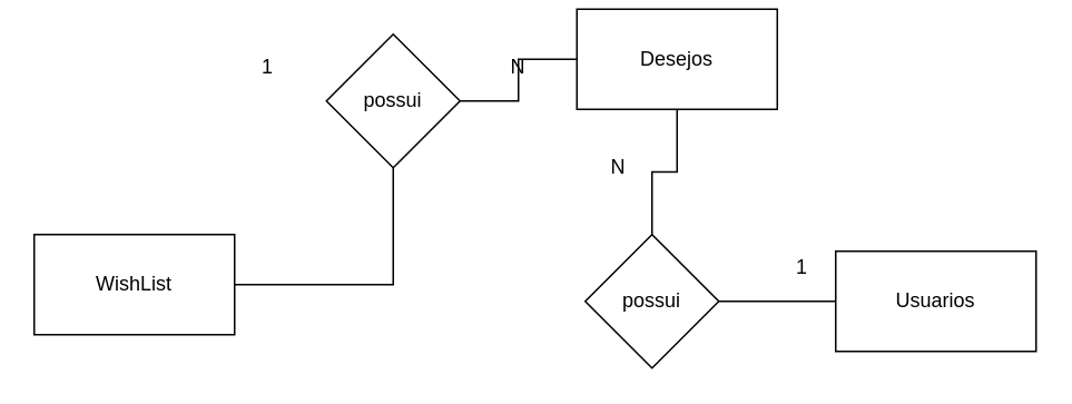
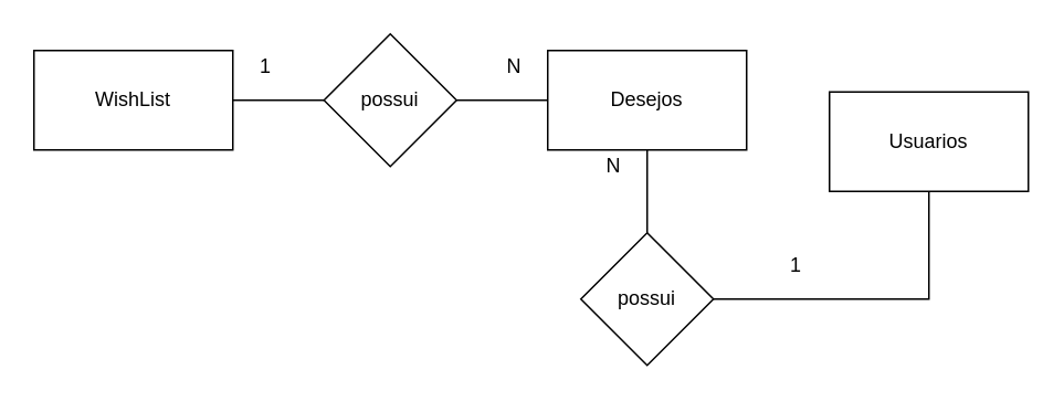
- <mxCell id="7" value="Desejos" style="rounded=0;whiteSpace=wrap;html=1;" vertex="1" parent="1"><mxGeometry x="345" y="5" width="120" height="60" as="geometry" /></mxCell>
+ <mxCell id="7" value="Desejos" style="rounded=0;whiteSpace=wrap;html=1;" vertex="1" parent="1"><mxGeometry x="330" y="30" width="120" height="60" as="geometry" /></mxCell>
- <mxCell id="3" value="WishList" style="rounded=0;whiteSpace=wrap;html=1;" vertex="1" parent="1"><mxGeometry x="20" y="140" width="120" height="60" as="geometry" /></mxCell>
+ <mxCell id="3" value="WishList" style="rounded=0;whiteSpace=wrap;html=1;" vertex="1" parent="1"><mxGeometry x="20" y="30" width="120" height="60" as="geometry" /></mxCell>
- <mxCell id="10" value="Usuarios" style="rounded=0;whiteSpace=wrap;html=1;" vertex="1" parent="1"><mxGeometry x="500" y="150" width="120" height="60" as="geometry" /></mxCell>
+ <mxCell id="10" value="Usuarios" style="rounded=0;whiteSpace=wrap;html=1;" vertex="1" parent="1"><mxGeometry x="500" y="55" width="120" height="60" as="geometry" /></mxCell>
